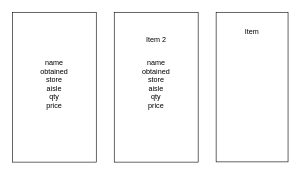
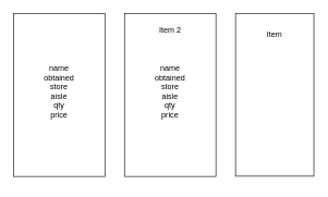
- <mxCell id="8" value="Item 2" style="text;html=1;strokeColor=none;fillColor=none;align=center;verticalAlign=middle;whiteSpace=wrap;rounded=0;" vertex="1" parent="5"><mxGeometry x="40" y="30.417" width="60" height="31.25" as="geometry" /></mxCell>
+ <mxCell id="8" value="Item 2" style="text;html=1;strokeColor=none;fillColor=none;align=center;verticalAlign=middle;whiteSpace=wrap;rounded=0;" vertex="1" parent="5"><mxGeometry x="40" y="10.417" width="60" height="31.25" as="geometry" /></mxCell>
